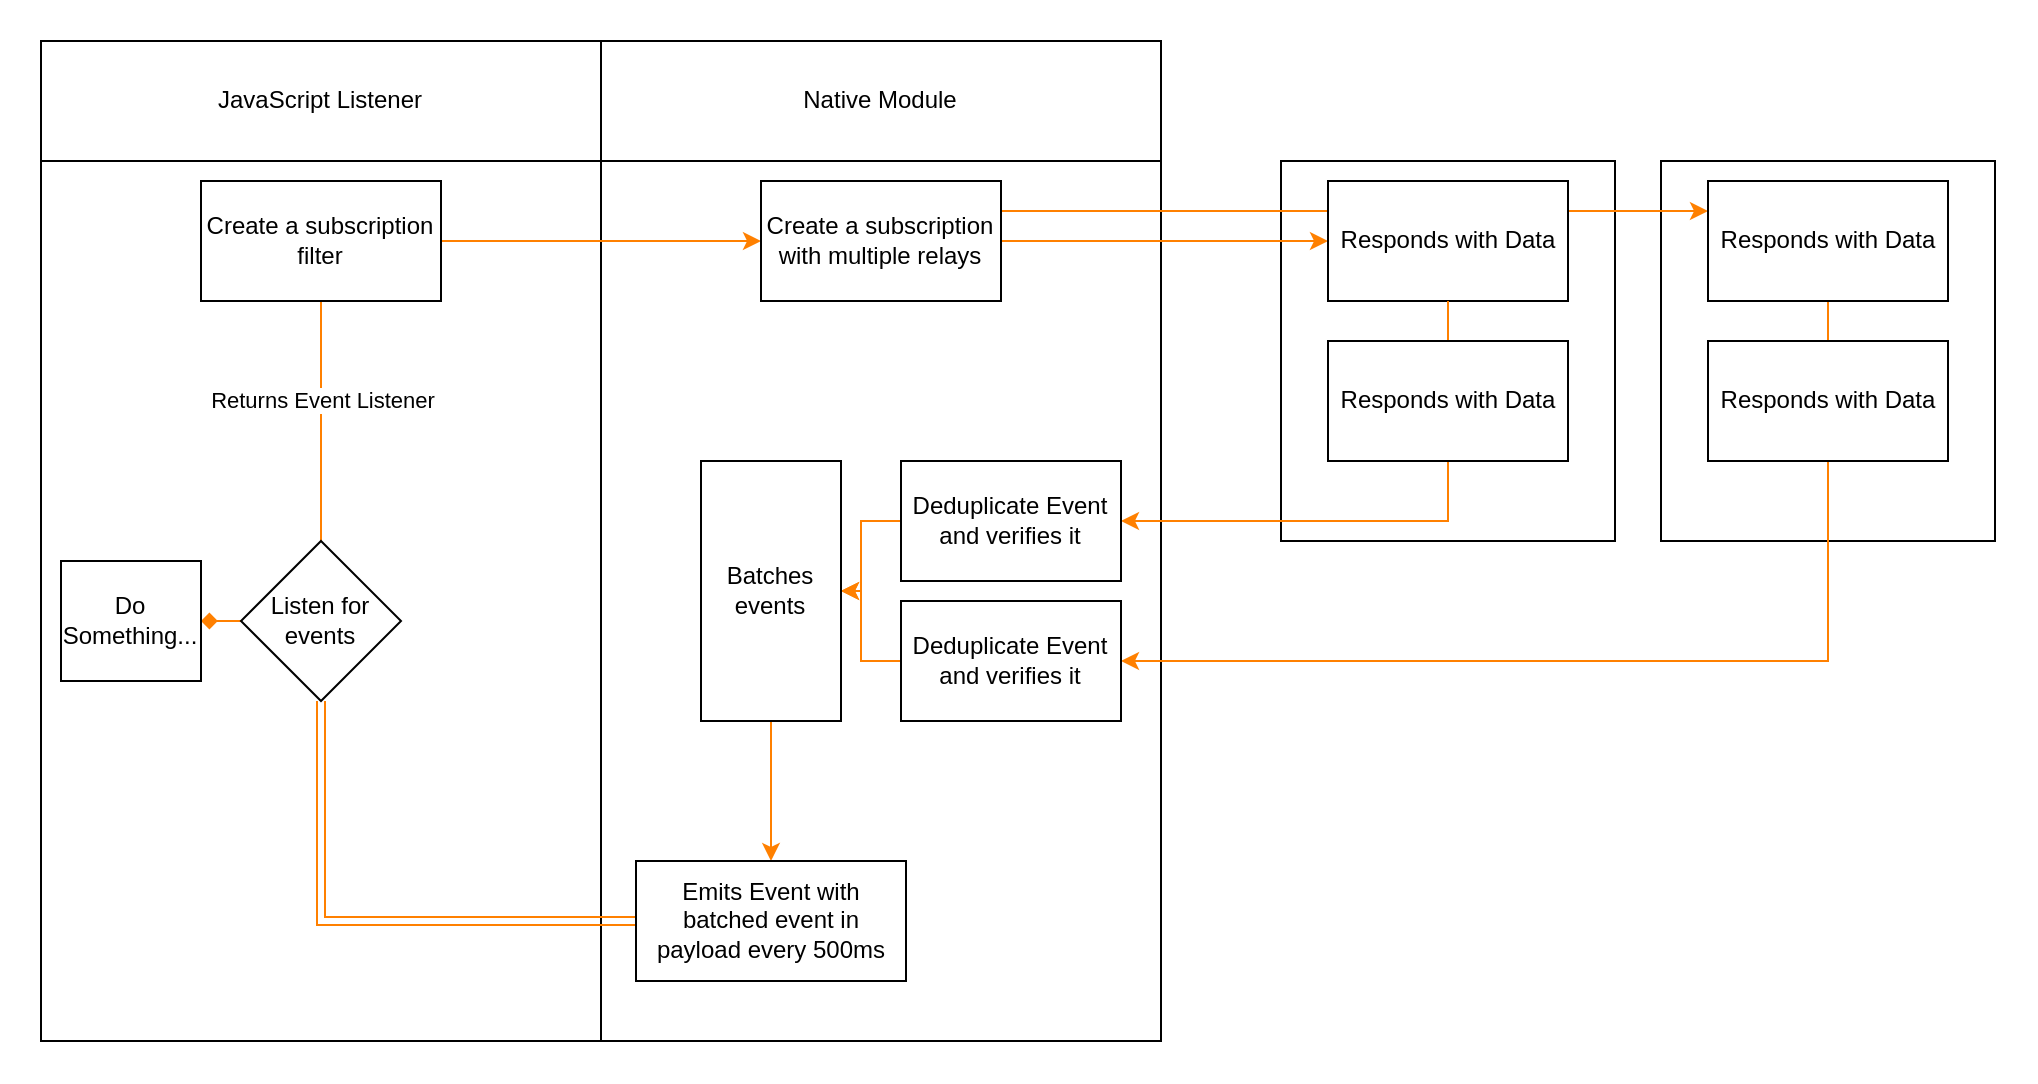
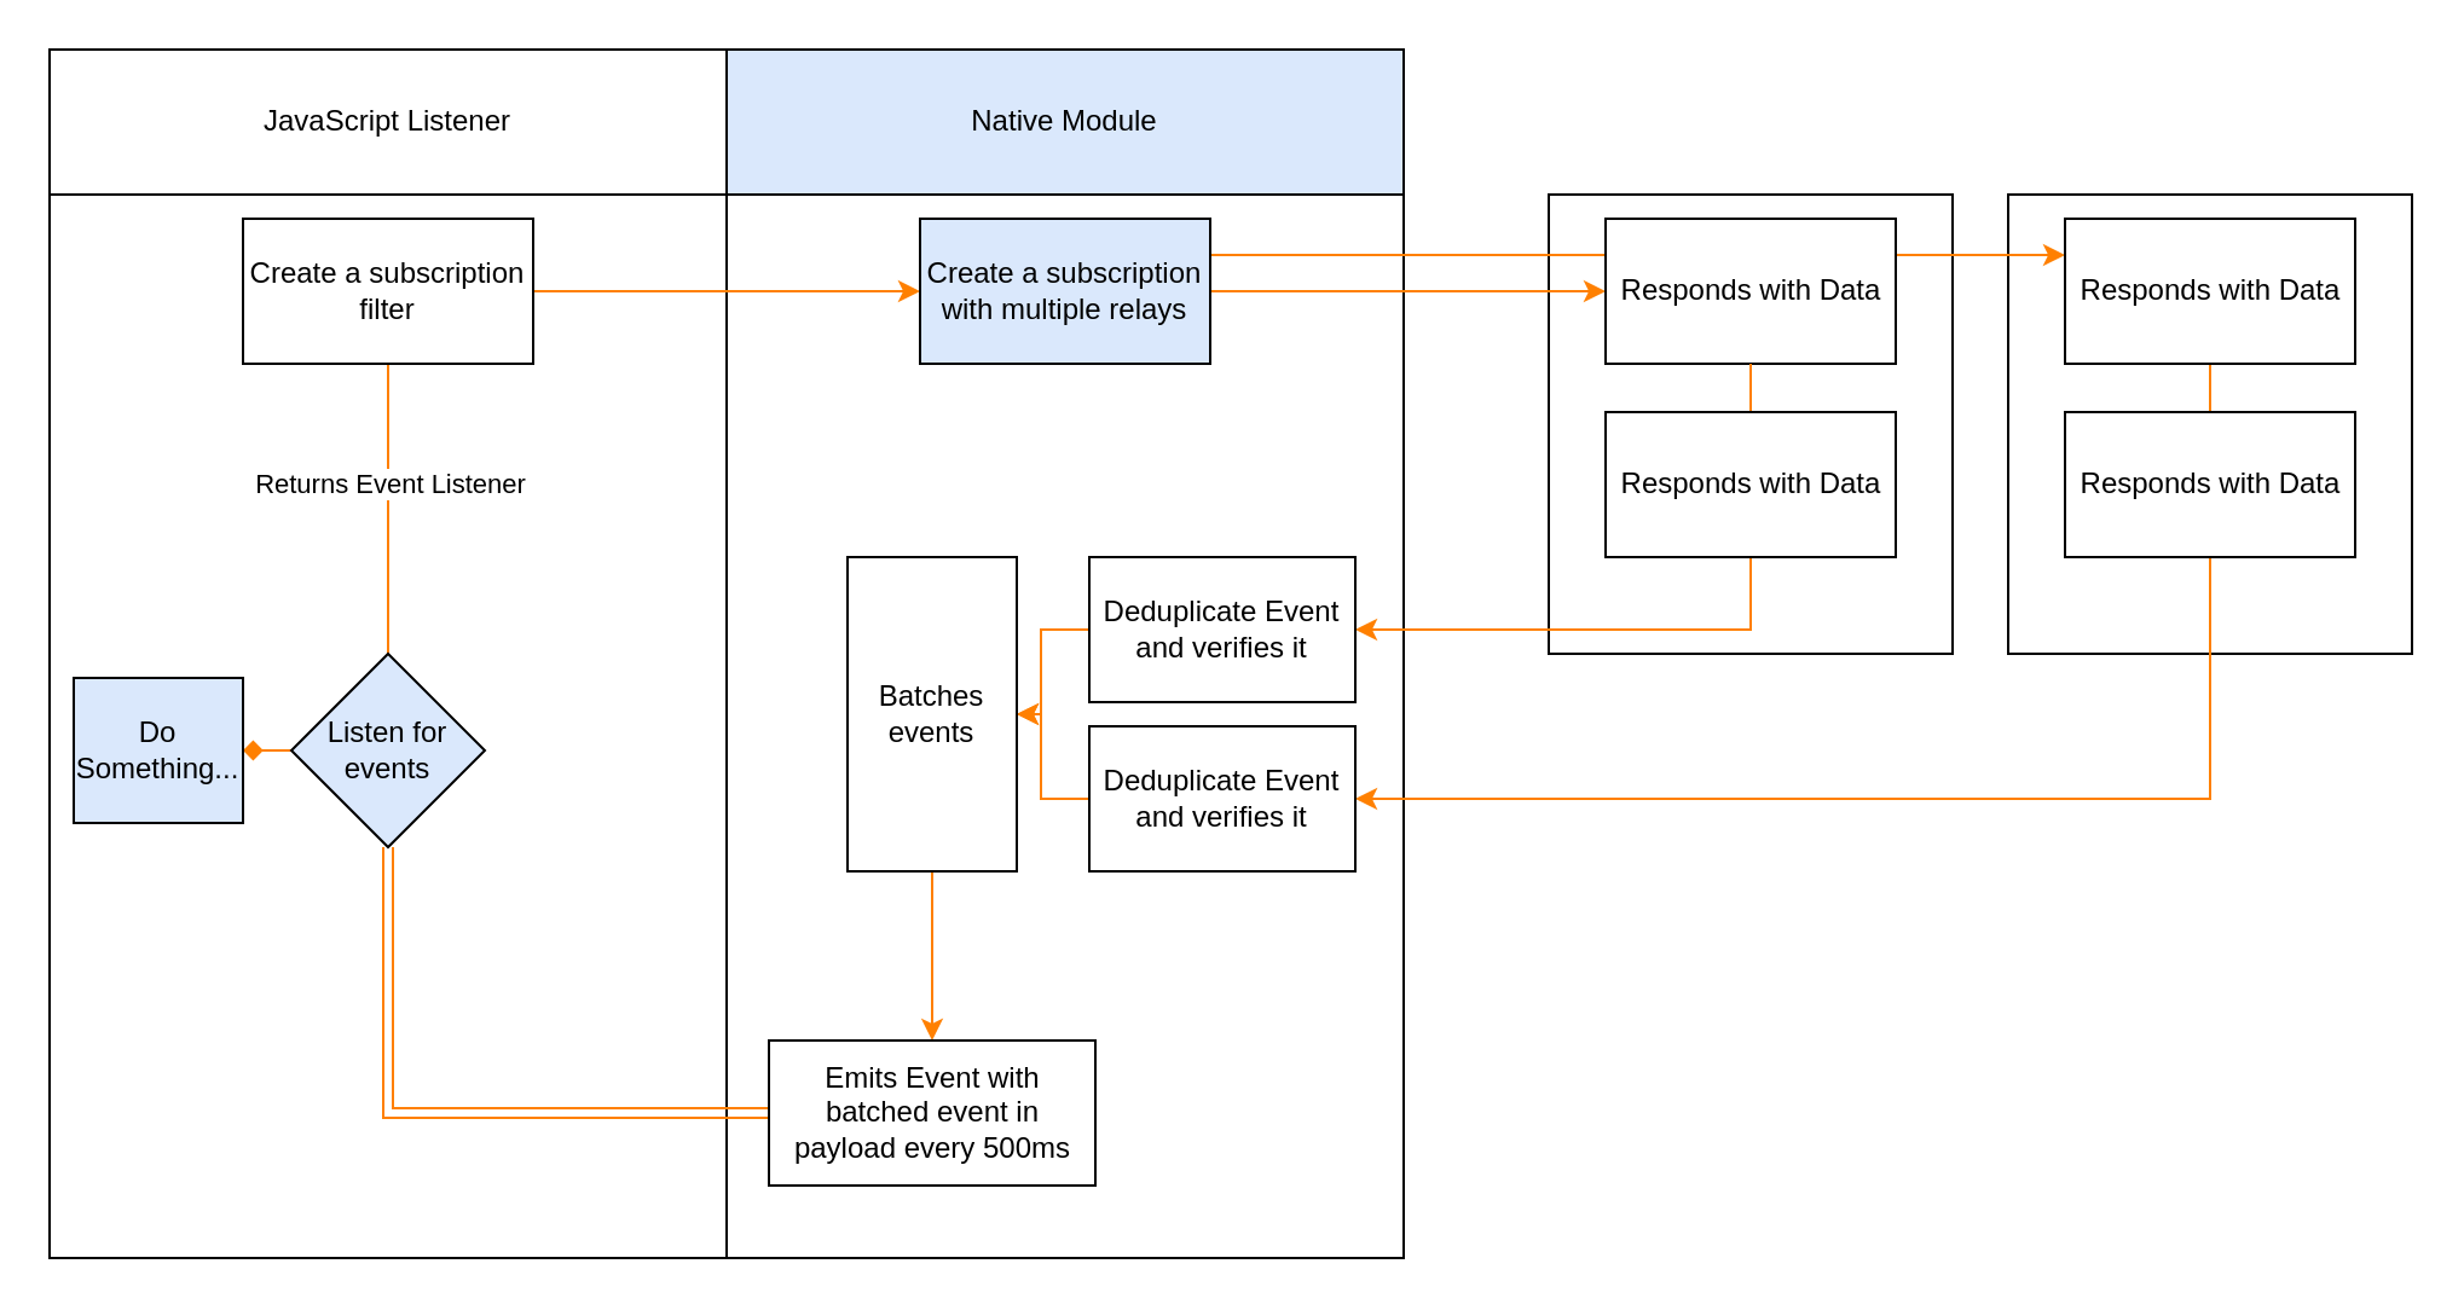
- <mxCell id="7" value="Native Module" style="rounded=0;whiteSpace=wrap;html=1;" vertex="1" parent="1"><mxGeometry x="300" y="20" width="280" height="60" as="geometry" /></mxCell>
+ <mxCell id="7" value="Native Module" style="rounded=0;whiteSpace=wrap;html=1;fillColor=#dae8fc;" vertex="1" parent="1"><mxGeometry x="300" y="20" width="280" height="60" as="geometry" /></mxCell>
- <mxCell id="14" value="Create a subscription with multiple relays" style="rounded=0;whiteSpace=wrap;html=1;" vertex="1" parent="1"><mxGeometry x="380" y="90" width="120" height="60" as="geometry" /></mxCell>
+ <mxCell id="14" value="Create a subscription with multiple relays" style="rounded=0;whiteSpace=wrap;html=1;fillColor=#dae8fc;" vertex="1" parent="1"><mxGeometry x="380" y="90" width="120" height="60" as="geometry" /></mxCell>
- <mxCell id="31" value="Do Something..." style="rounded=0;whiteSpace=wrap;html=1;" vertex="1" parent="1"><mxGeometry x="30" y="280" width="70" height="60" as="geometry" /></mxCell>
+ <mxCell id="31" value="Do Something..." style="rounded=0;whiteSpace=wrap;html=1;fillColor=#dae8fc;" vertex="1" parent="1"><mxGeometry x="30" y="280" width="70" height="60" as="geometry" /></mxCell>
- <mxCell id="30" value="Listen for events" style="rhombus;whiteSpace=wrap;html=1;" vertex="1" parent="1"><mxGeometry x="120" y="270" width="80" height="80" as="geometry" /></mxCell>
+ <mxCell id="30" value="Listen for events" style="rhombus;whiteSpace=wrap;html=1;fillColor=#dae8fc;" vertex="1" parent="1"><mxGeometry x="120" y="270" width="80" height="80" as="geometry" /></mxCell>
